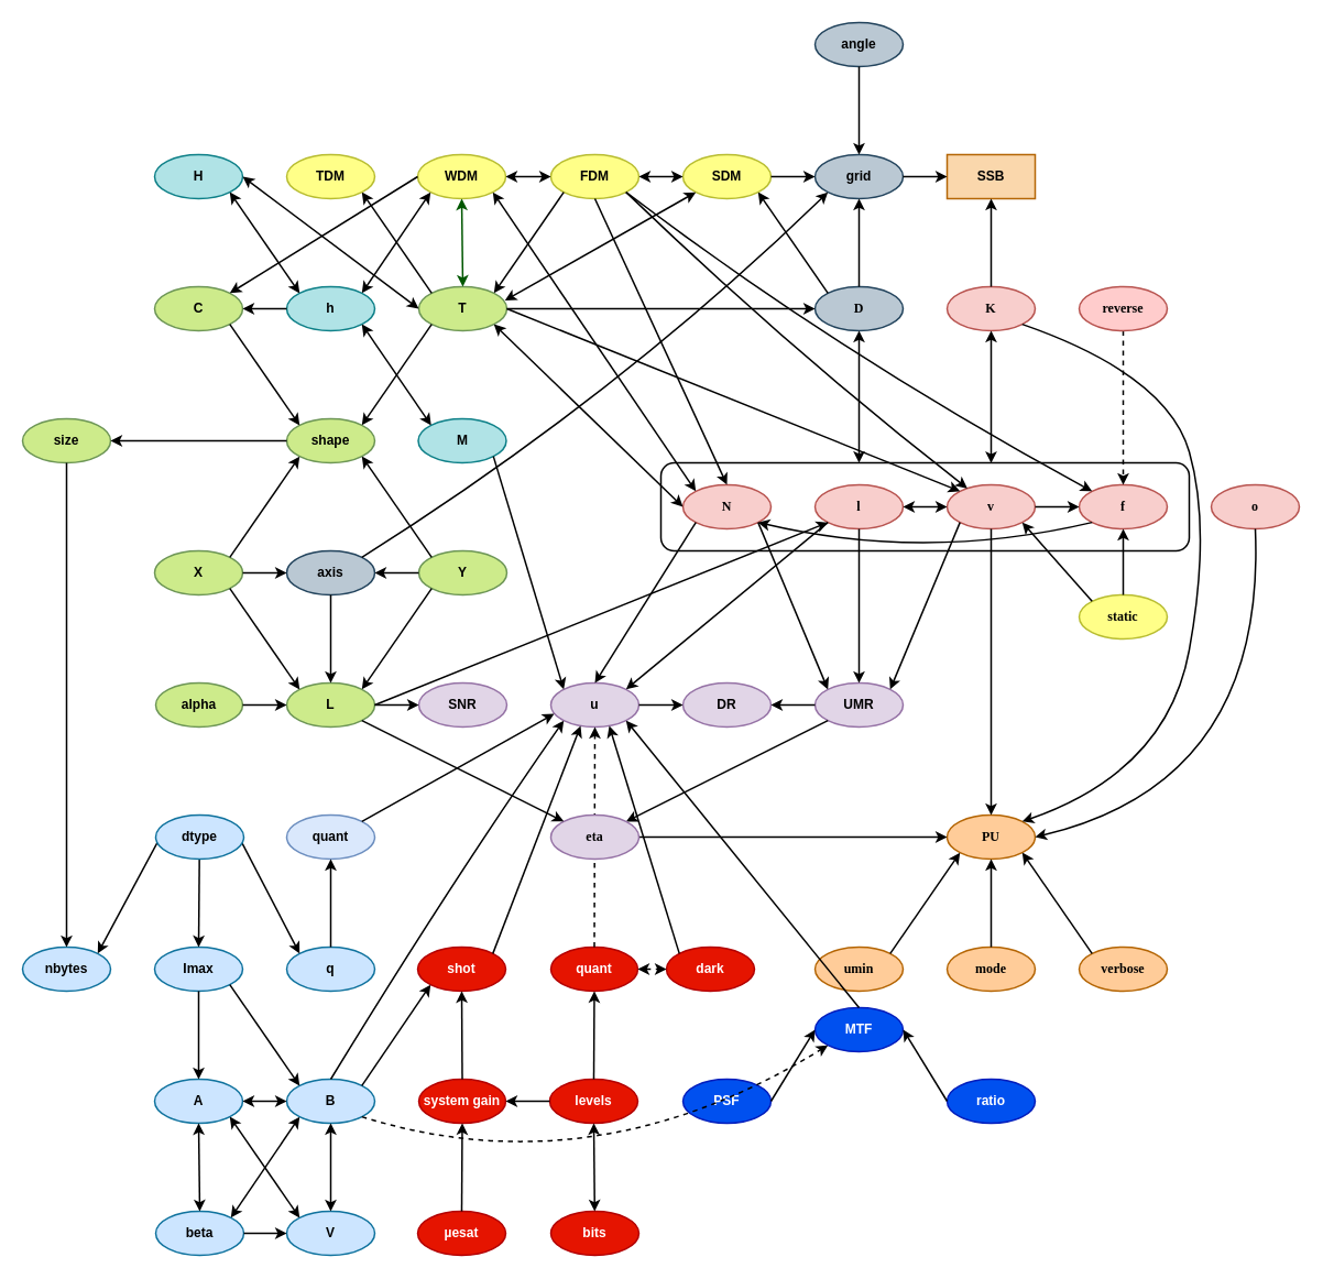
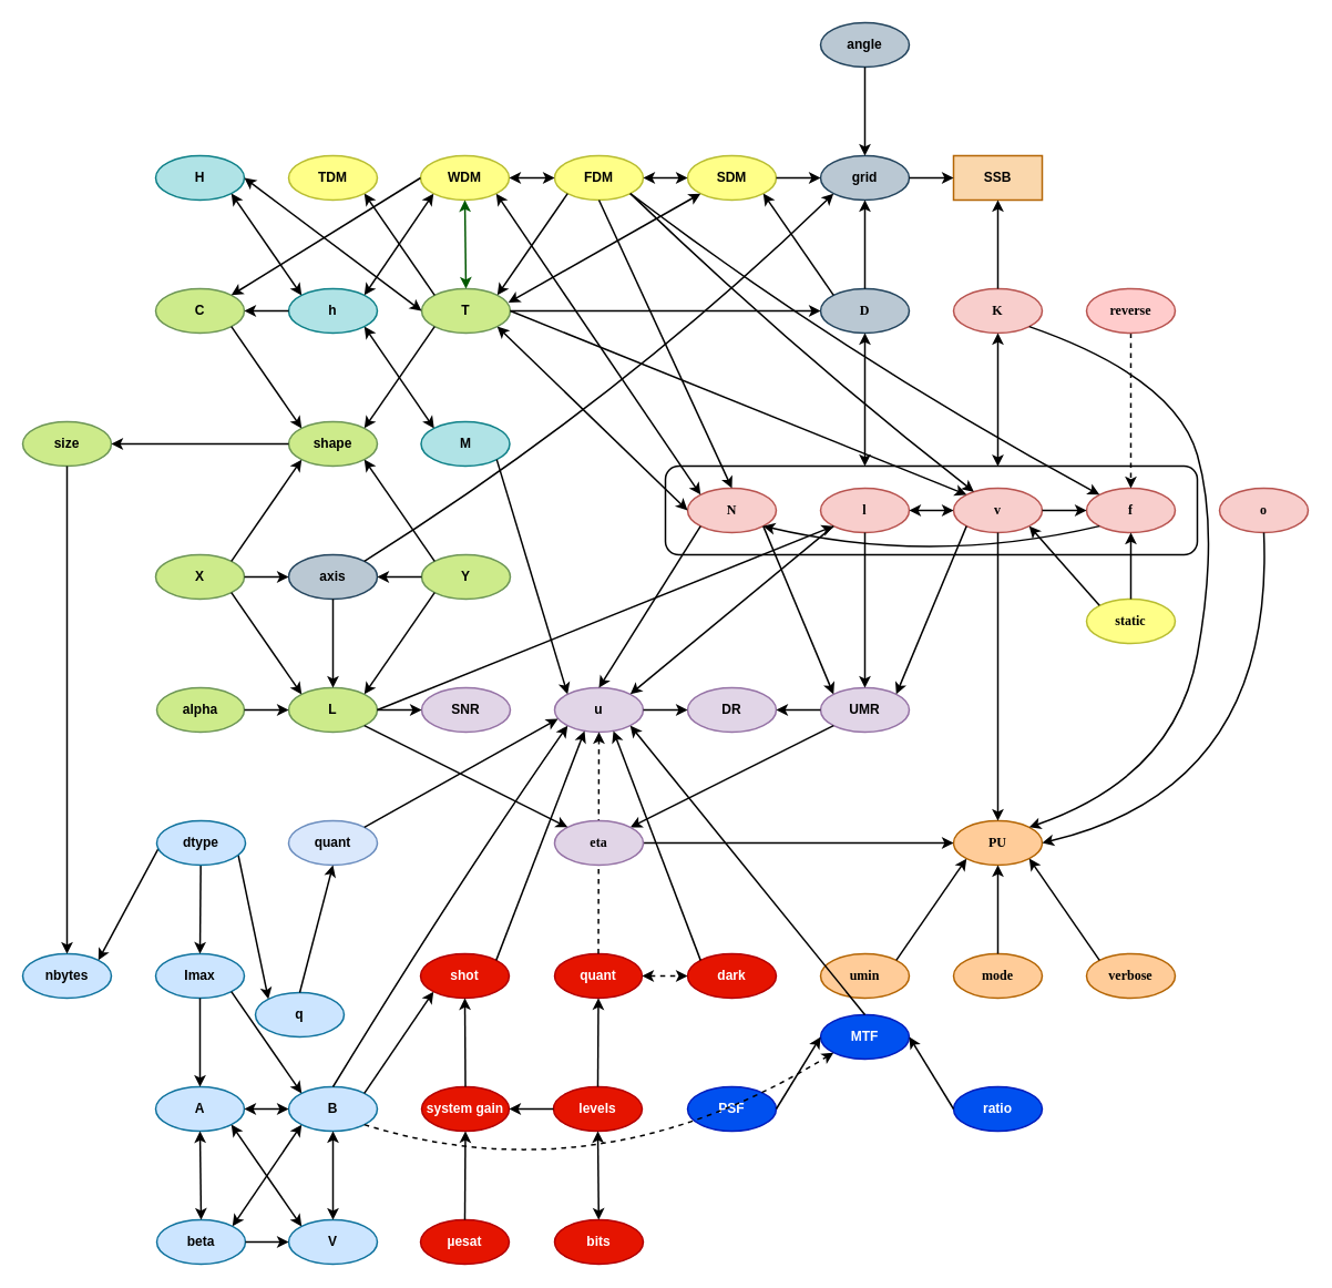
- <mxCell id="66" value="q" style="ellipse;whiteSpace=wrap;html=1;fontStyle=1;fillColor=#cce5ff;strokeColor=#10739E;shadow=0;strokeWidth=1.5;labelBorderColor=none;" parent="1" vertex="1"><mxGeometry x="260" y="860" width="80" height="40" as="geometry" /></mxCell>
+ <mxCell id="66" value="q" style="ellipse;whiteSpace=wrap;html=1;fontStyle=1;fillColor=#cce5ff;strokeColor=#10739E;shadow=0;strokeWidth=1.5;labelBorderColor=none;" parent="1" vertex="1"><mxGeometry x="230" y="895" width="80" height="40" as="geometry" /></mxCell>
- <mxCell id="59" value="dark" style="ellipse;whiteSpace=wrap;html=1;fontStyle=1;fillColor=#e51400;strokeColor=#B20000;shadow=0;strokeWidth=1.5;labelBorderColor=none;fontColor=#ffffff;" parent="1" vertex="1"><mxGeometry x="605" y="860" width="80" height="40" as="geometry" /></mxCell>
+ <mxCell id="59" value="dark" style="ellipse;whiteSpace=wrap;html=1;fontStyle=1;fillColor=#e51400;strokeColor=#B20000;shadow=0;strokeWidth=1.5;labelBorderColor=none;fontColor=#ffffff;" parent="1" vertex="1"><mxGeometry x="620" y="860" width="80" height="40" as="geometry" /></mxCell>
